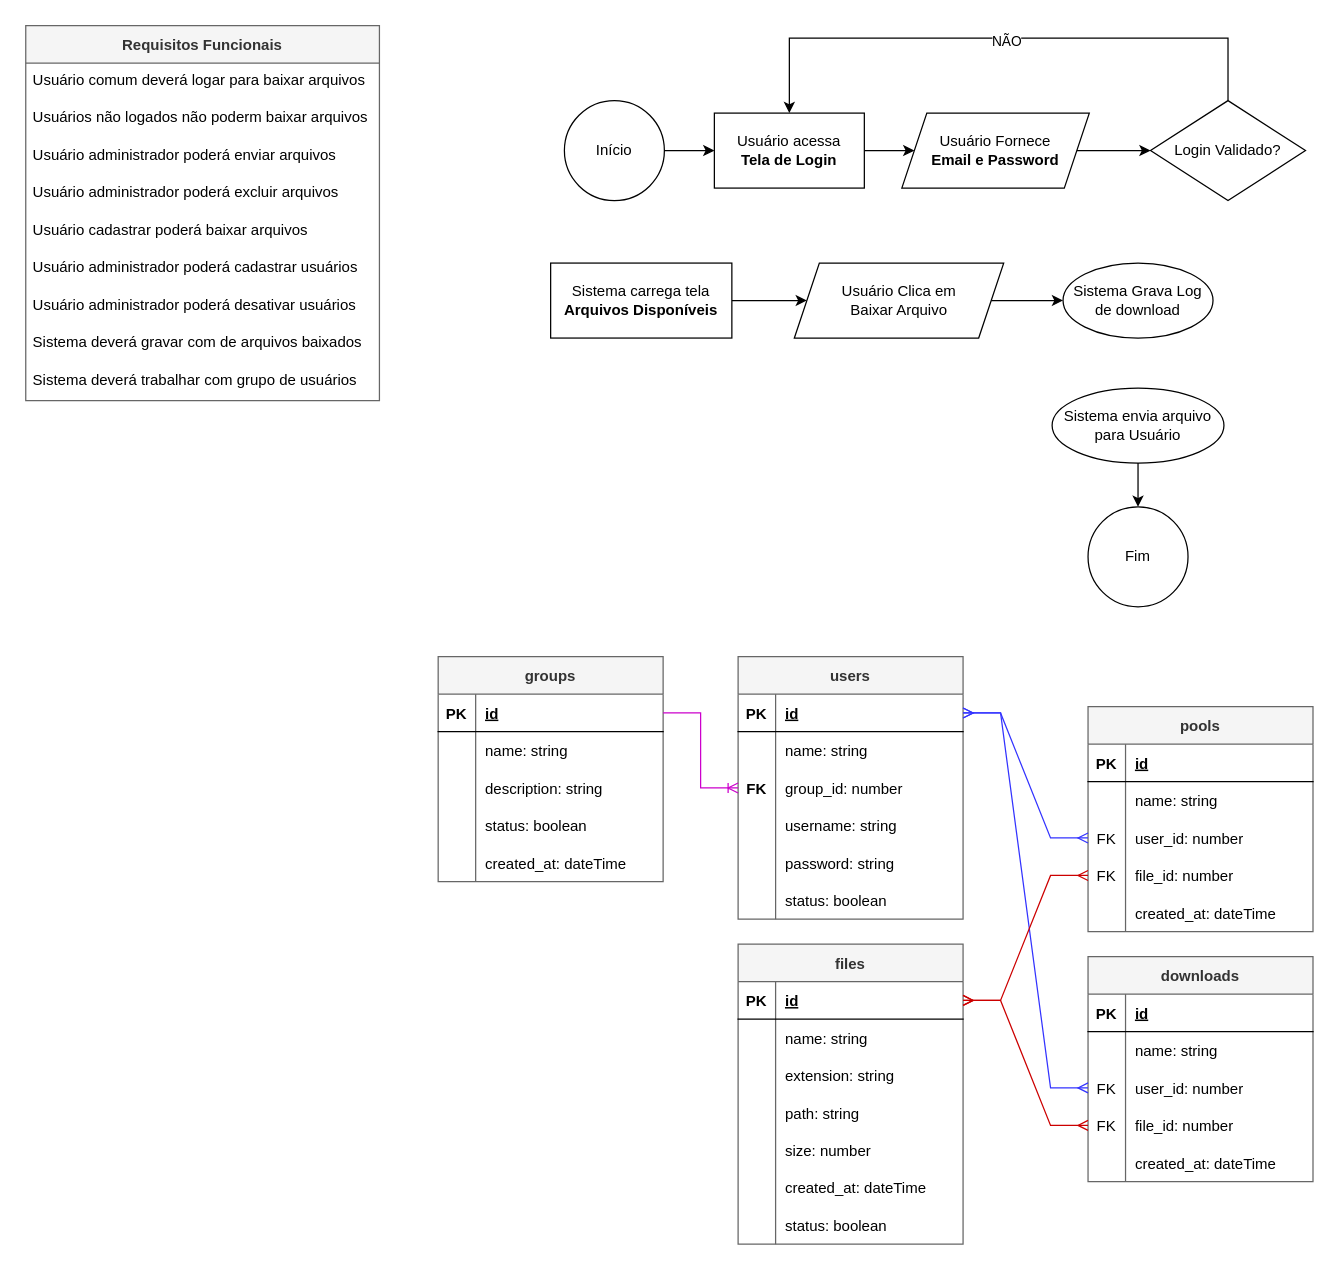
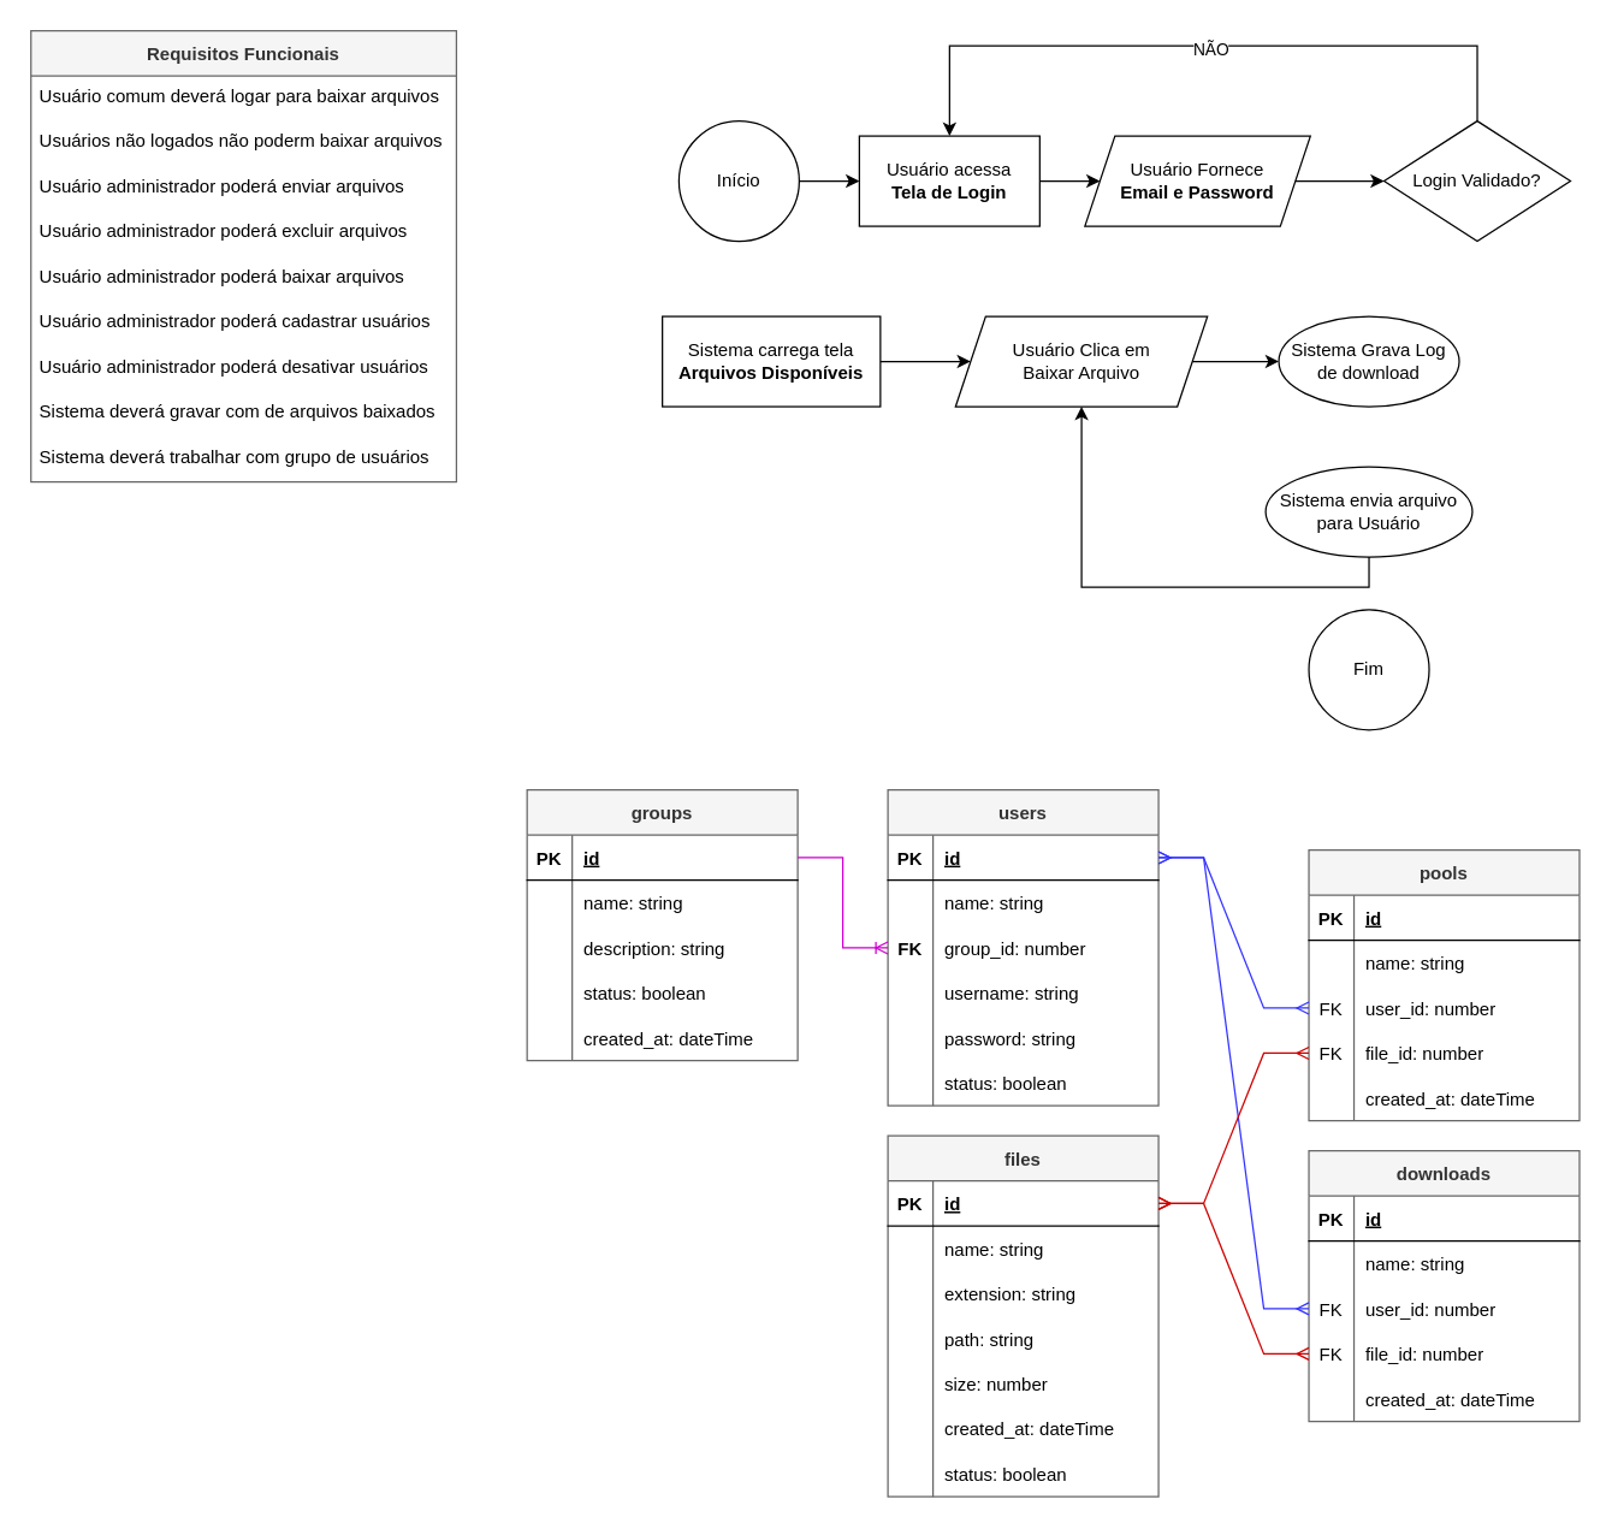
- <mxCell id="118" value="Usuário cadastrar poderá baixar arquivos" style="text;strokeColor=none;fillColor=none;spacingLeft=4;spacingRight=4;overflow=hidden;rotatable=0;points=[[0,0.5],[1,0.5]];portConstraint=eastwest;fontSize=12;rounded=0;shadow=0;sketch=0;" vertex="1" parent="113"><mxGeometry y="150" width="283" height="30" as="geometry" /></mxCell>
+ <mxCell id="118" value="Usuário administrador poderá baixar arquivos" style="text;strokeColor=none;fillColor=none;spacingLeft=4;spacingRight=4;overflow=hidden;rotatable=0;points=[[0,0.5],[1,0.5]];portConstraint=eastwest;fontSize=12;rounded=0;shadow=0;sketch=0;" vertex="1" parent="113"><mxGeometry y="150" width="283" height="30" as="geometry" /></mxCell>
- <mxCell id="13" style="edgeStyle=orthogonalEdgeStyle;rounded=0;orthogonalLoop=1;jettySize=auto;html=1;exitX=0.5;exitY=1;exitDx=0;exitDy=0;" parent="1" source="14" target="18" edge="1"><mxGeometry relative="1" as="geometry"><mxPoint x="910" y="440" as="targetPoint" /></mxGeometry></mxCell>
+ <mxCell id="13" style="edgeStyle=orthogonalEdgeStyle;rounded=0;orthogonalLoop=1;jettySize=auto;html=1;exitX=0.5;exitY=1;exitDx=0;exitDy=0;" parent="1" source="14" target="11" edge="1"><mxGeometry relative="1" as="geometry"><mxPoint x="910" y="440" as="targetPoint" /></mxGeometry></mxCell>
